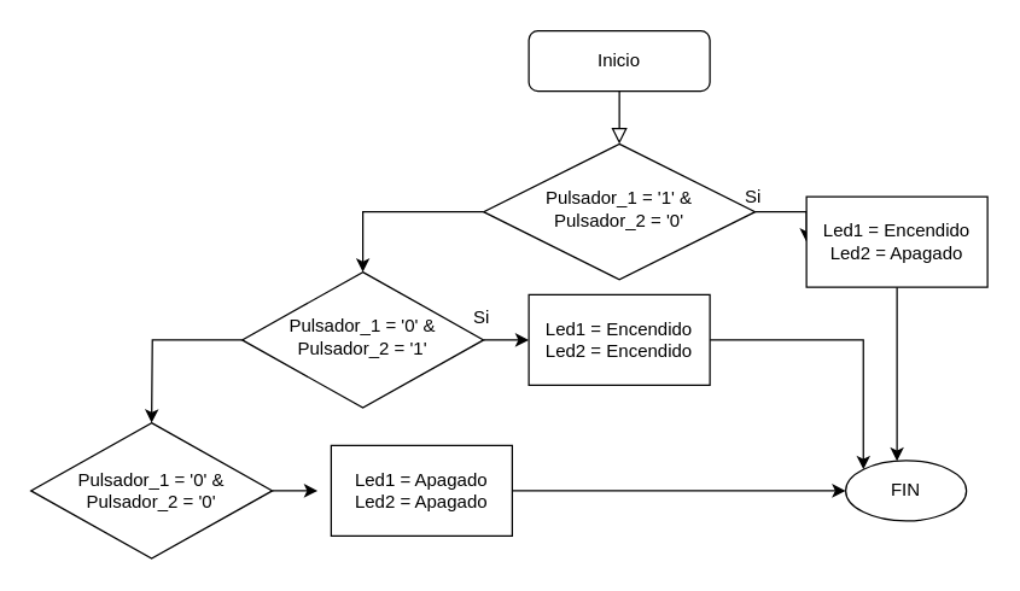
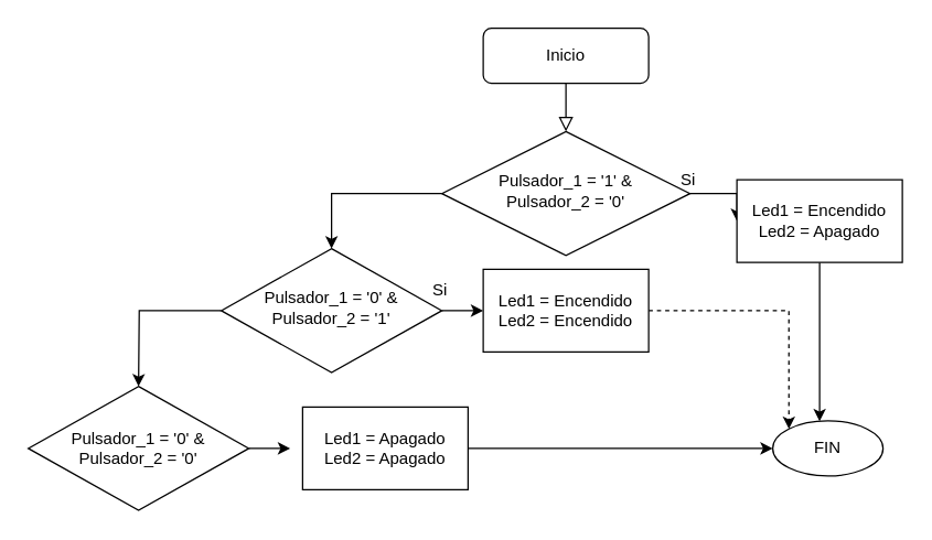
- <mxCell id="16" style="edgeStyle=orthogonalEdgeStyle;rounded=0;orthogonalLoop=1;jettySize=auto;html=1;exitX=1;exitY=0.5;exitDx=0;exitDy=0;entryX=0;entryY=0;entryDx=0;entryDy=0;" edge="1" parent="1" source="17" target="20"><mxGeometry relative="1" as="geometry" /></mxCell>
+ <mxCell id="16" style="edgeStyle=orthogonalEdgeStyle;rounded=0;orthogonalLoop=1;jettySize=auto;html=1;exitX=1;exitY=0.5;exitDx=0;exitDy=0;entryX=0;entryY=0;entryDx=0;entryDy=0;dashed=1;" edge="1" parent="1" source="17" target="20"><mxGeometry relative="1" as="geometry" /></mxCell>
